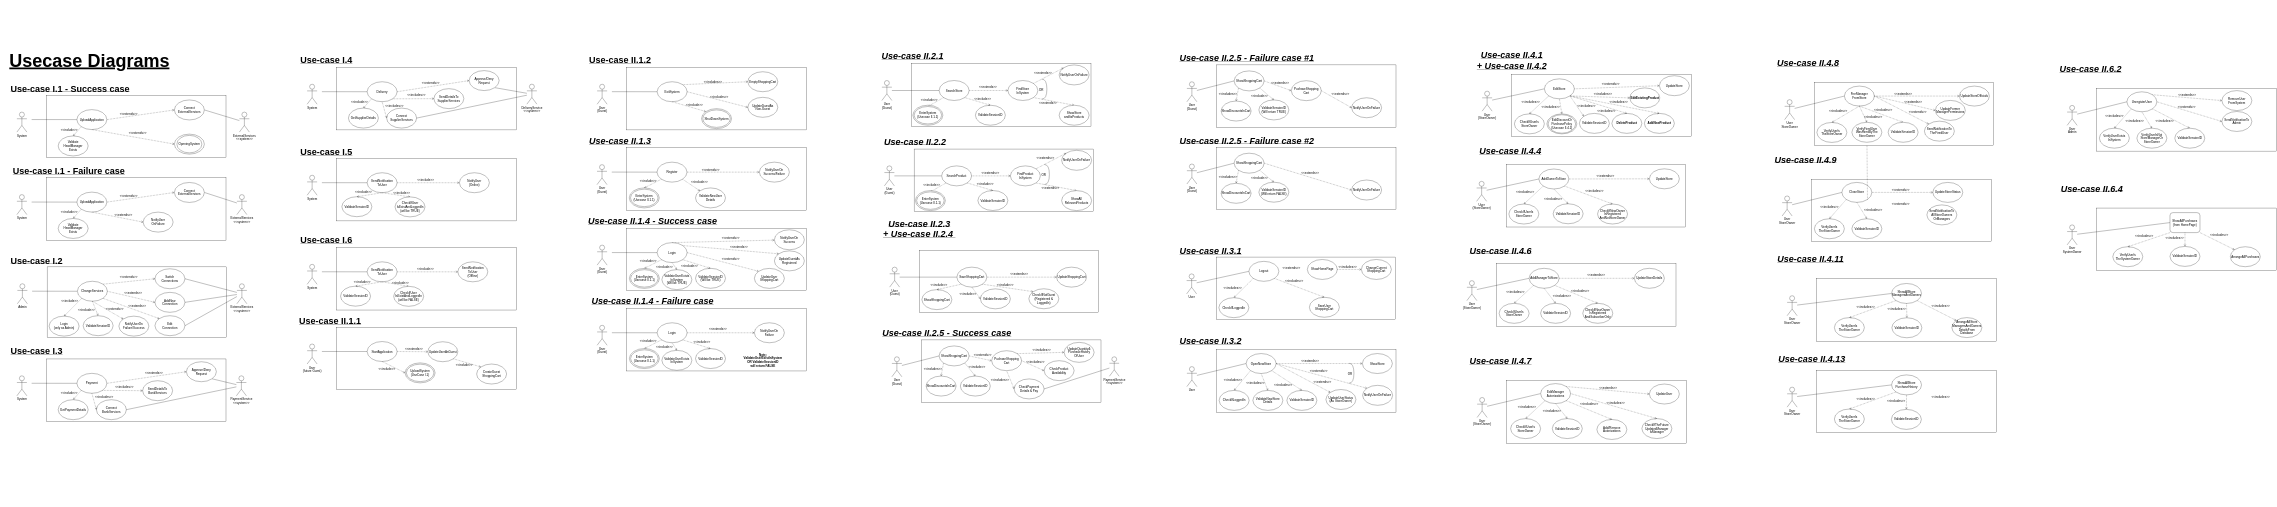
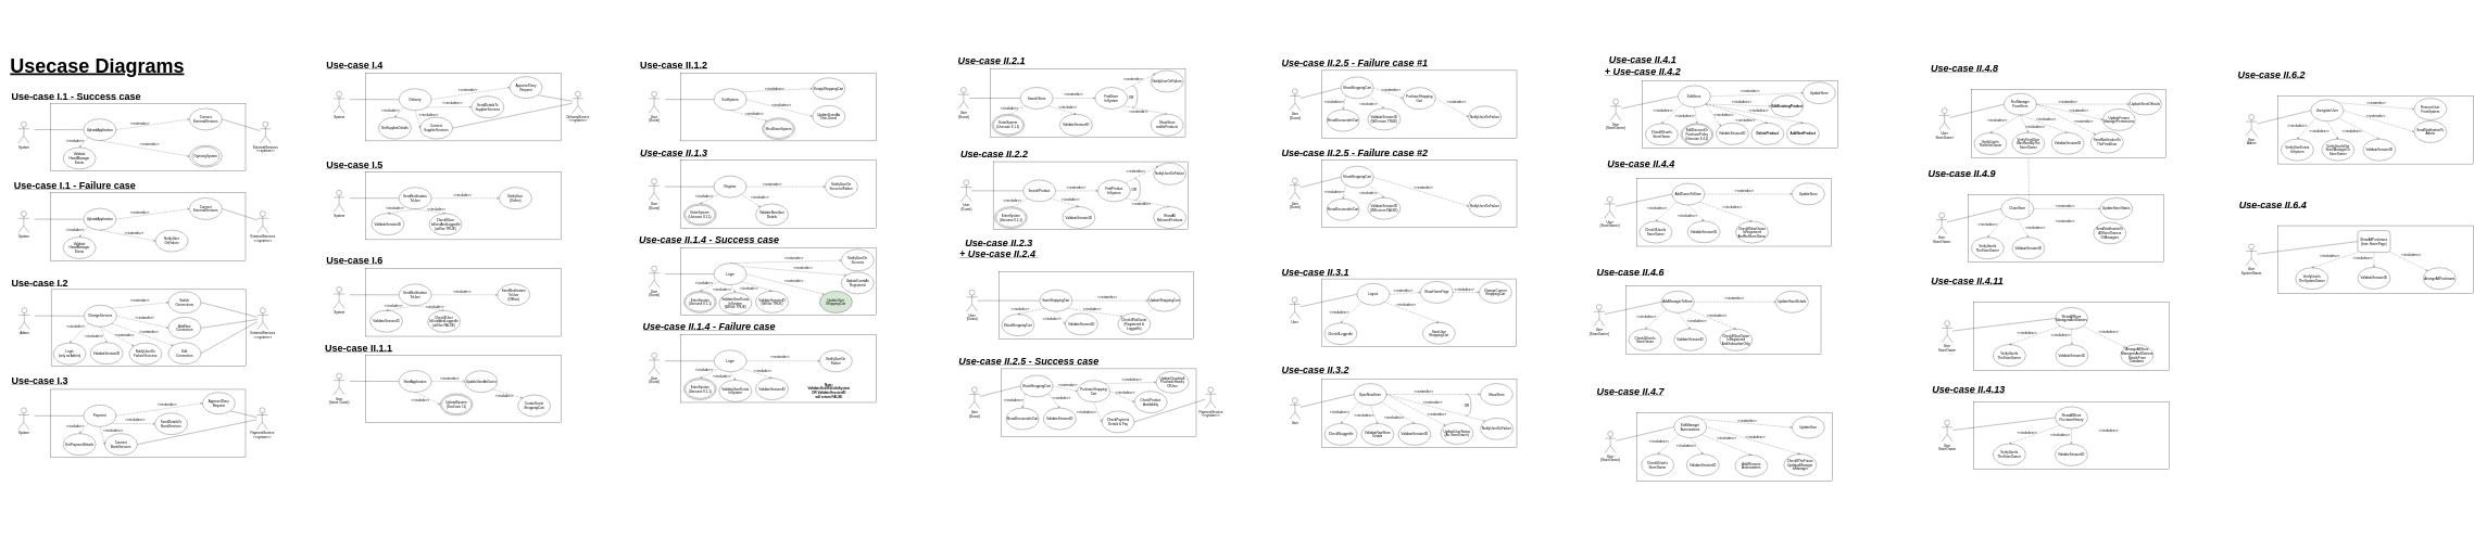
+ <mxCell id="203" style="edgeStyle=none;rounded=0;orthogonalLoop=1;jettySize=auto;html=1;exitX=1;exitY=0.5;exitDx=0;exitDy=0;entryX=0;entryY=0.5;entryDx=0;entryDy=0;dashed=1;endArrow=open;endFill=0;" parent="1" source="198" target="199" edge="1"><mxGeometry relative="1" as="geometry"><mxPoint x="5232.7" y="1182.2" as="sourcePoint" /><mxPoint x="5354" y="1150.63" as="targetPoint" /></mxGeometry></mxCell>
- <mxCell id="134" value="UpdateUser&lt;br&gt;ShoppingCart" style="ellipse;whiteSpace=wrap;html=1;" parent="1" vertex="1"><mxGeometry x="3016" y="1073.07" width="120" height="80" as="geometry" /></mxCell>
+ <mxCell id="134" value="UpdateUser&lt;br&gt;ShoppingCart" style="ellipse;whiteSpace=wrap;html=1;fillColor=#d5e8d4;" parent="1" vertex="1"><mxGeometry x="3016" y="1073.07" width="120" height="80" as="geometry" /></mxCell>
